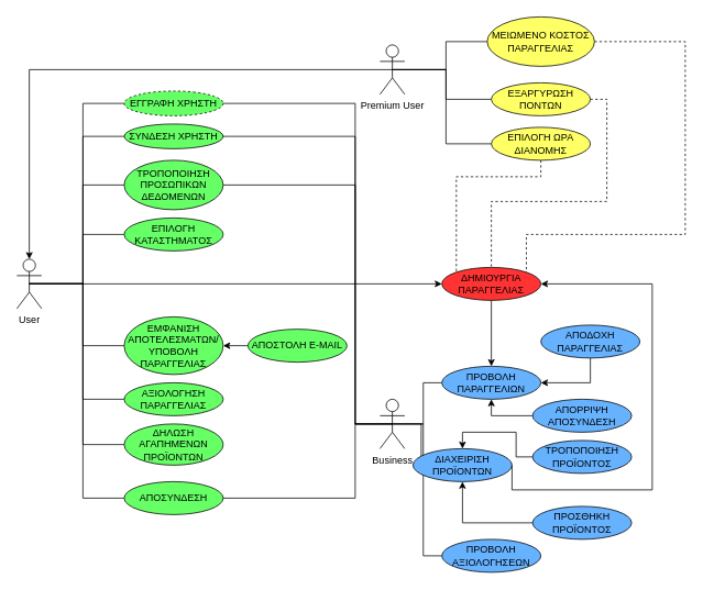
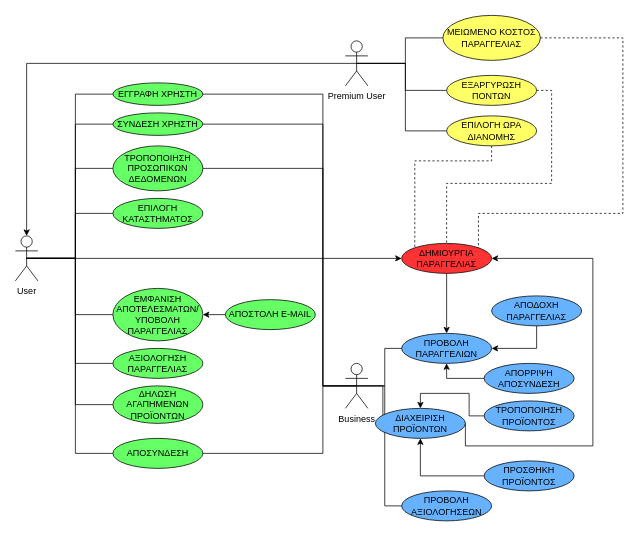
- <mxCell id="12" value="ΕΓΓΡΑΦΗ ΧΡΗΣΤΗ" style="ellipse;whiteSpace=wrap;html=1;fillColor=#66FF66;dashed=1;" parent="1" vertex="1"><mxGeometry x="150" y="110" width="120" height="30" as="geometry" /></mxCell>
+ <mxCell id="12" value="ΕΓΓΡΑΦΗ ΧΡΗΣΤΗ" style="ellipse;whiteSpace=wrap;html=1;fillColor=#66FF66;" parent="1" vertex="1"><mxGeometry x="150" y="110" width="120" height="30" as="geometry" /></mxCell>
